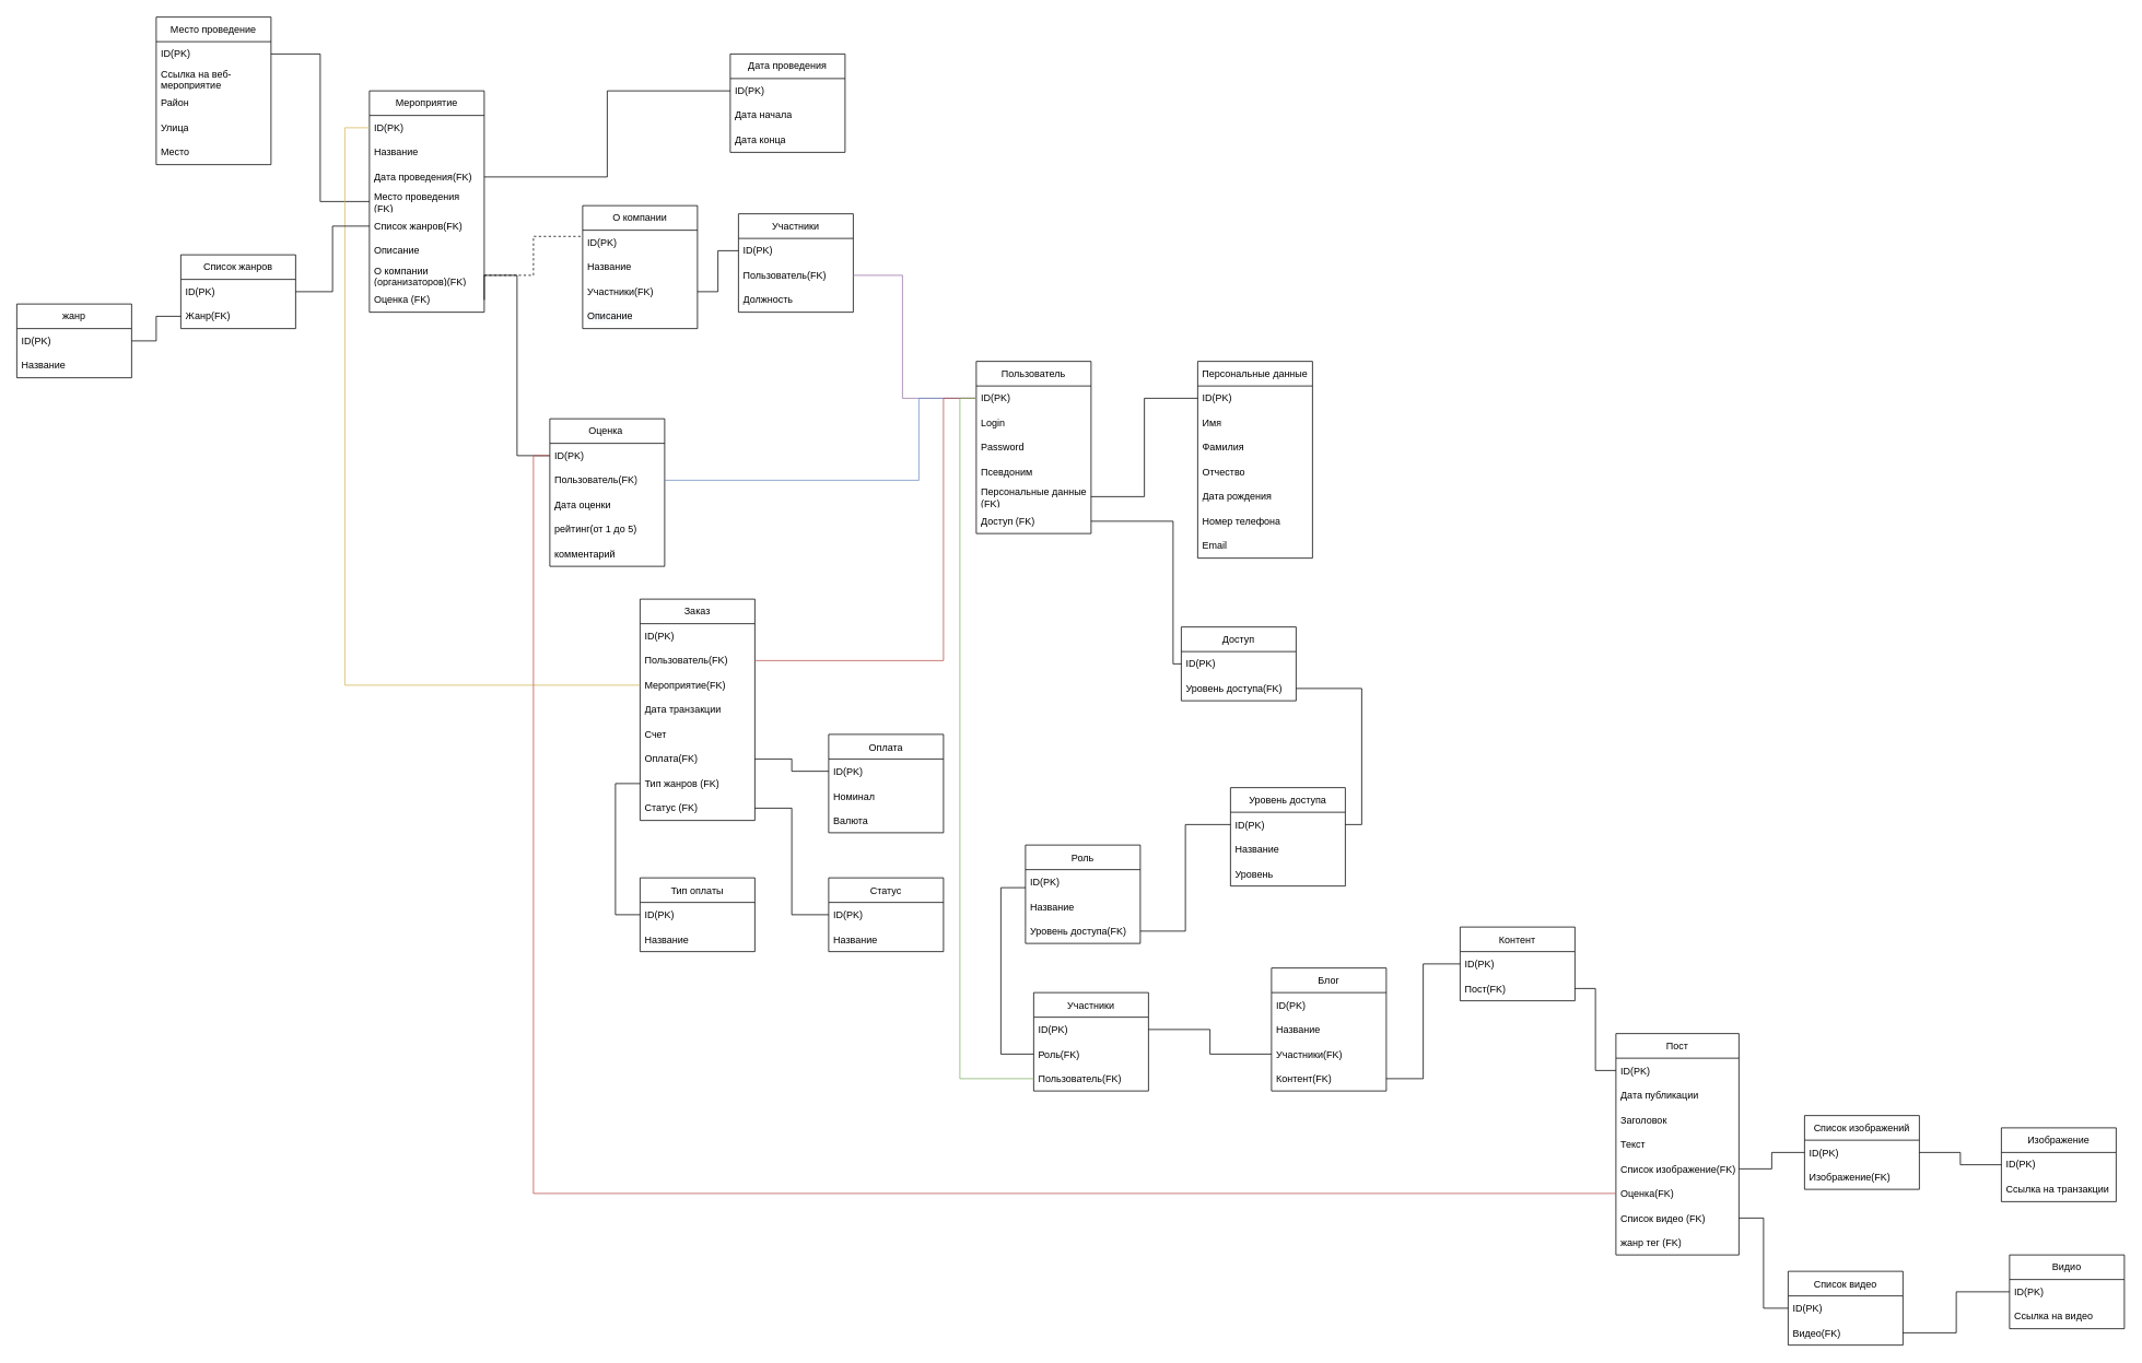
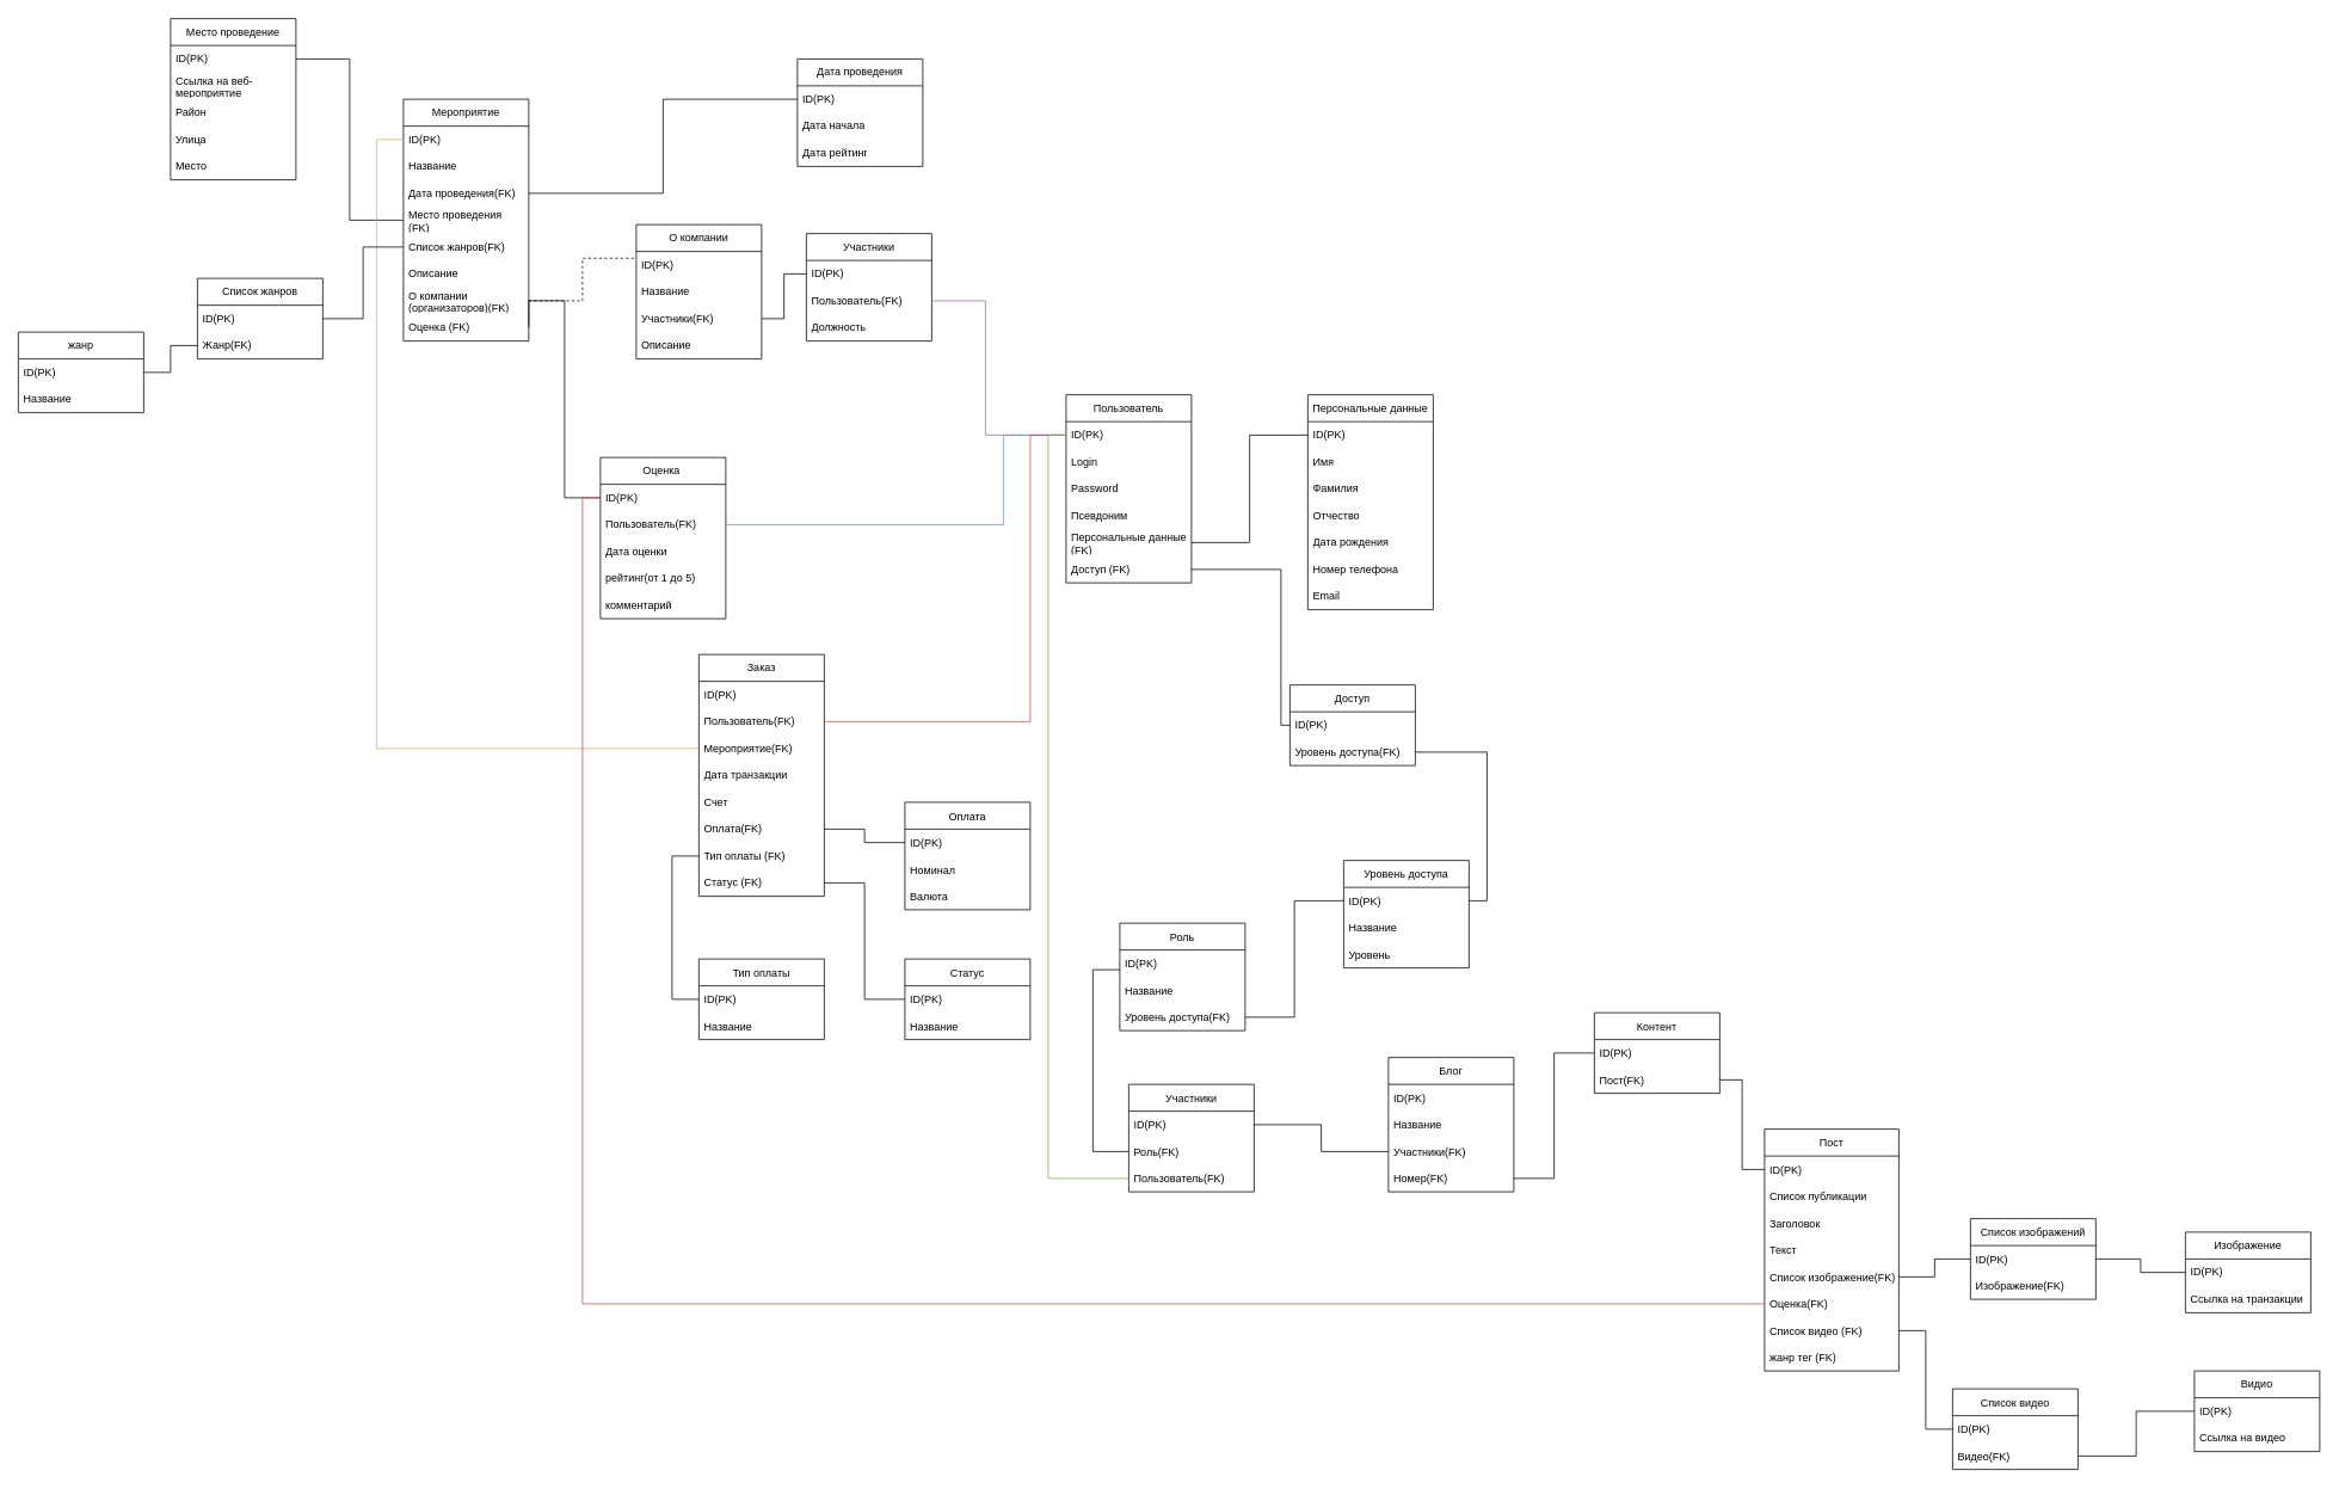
- <mxCell id="54" value="Дата конца" style="text;strokeColor=none;fillColor=none;align=left;verticalAlign=middle;spacingLeft=4;spacingRight=4;overflow=hidden;points=[[0,0.5],[1,0.5]];portConstraint=eastwest;rotatable=0;whiteSpace=wrap;html=1;" parent="51" vertex="1"><mxGeometry y="90" width="140" height="30" as="geometry" /></mxCell>
+ <mxCell id="54" value="Дата рейтинг" style="text;strokeColor=none;fillColor=none;align=left;verticalAlign=middle;spacingLeft=4;spacingRight=4;overflow=hidden;points=[[0,0.5],[1,0.5]];portConstraint=eastwest;rotatable=0;whiteSpace=wrap;html=1;" parent="51" vertex="1"><mxGeometry y="90" width="140" height="30" as="geometry" /></mxCell>
- <mxCell id="75" value="Тип жанров (FK)" style="text;strokeColor=none;fillColor=none;align=left;verticalAlign=middle;spacingLeft=4;spacingRight=4;overflow=hidden;points=[[0,0.5],[1,0.5]];portConstraint=eastwest;rotatable=0;whiteSpace=wrap;html=1;" parent="68" vertex="1"><mxGeometry y="210" width="140" height="30" as="geometry" /></mxCell>
+ <mxCell id="75" value="Тип оплаты (FK)" style="text;strokeColor=none;fillColor=none;align=left;verticalAlign=middle;spacingLeft=4;spacingRight=4;overflow=hidden;points=[[0,0.5],[1,0.5]];portConstraint=eastwest;rotatable=0;whiteSpace=wrap;html=1;" parent="68" vertex="1"><mxGeometry y="210" width="140" height="30" as="geometry" /></mxCell>
- <mxCell id="98" value="Контент(FK)" style="text;strokeColor=none;fillColor=none;align=left;verticalAlign=middle;spacingLeft=4;spacingRight=4;overflow=hidden;points=[[0,0.5],[1,0.5]];portConstraint=eastwest;rotatable=0;" parent="94" vertex="1"><mxGeometry y="120" width="140" height="30" as="geometry" /></mxCell>
+ <mxCell id="98" value="Номер(FK)" style="text;strokeColor=none;fillColor=none;align=left;verticalAlign=middle;spacingLeft=4;spacingRight=4;overflow=hidden;points=[[0,0.5],[1,0.5]];portConstraint=eastwest;rotatable=0;" parent="94" vertex="1"><mxGeometry y="120" width="140" height="30" as="geometry" /></mxCell>
- <mxCell id="122" value="Дата публикации" style="text;strokeColor=none;fillColor=none;align=left;verticalAlign=middle;spacingLeft=4;spacingRight=4;overflow=hidden;points=[[0,0.5],[1,0.5]];portConstraint=eastwest;rotatable=0;" parent="120" vertex="1"><mxGeometry y="60" width="150" height="30" as="geometry" /></mxCell>
+ <mxCell id="122" value="Список публикации" style="text;strokeColor=none;fillColor=none;align=left;verticalAlign=middle;spacingLeft=4;spacingRight=4;overflow=hidden;points=[[0,0.5],[1,0.5]];portConstraint=eastwest;rotatable=0;" parent="120" vertex="1"><mxGeometry y="60" width="150" height="30" as="geometry" /></mxCell>
